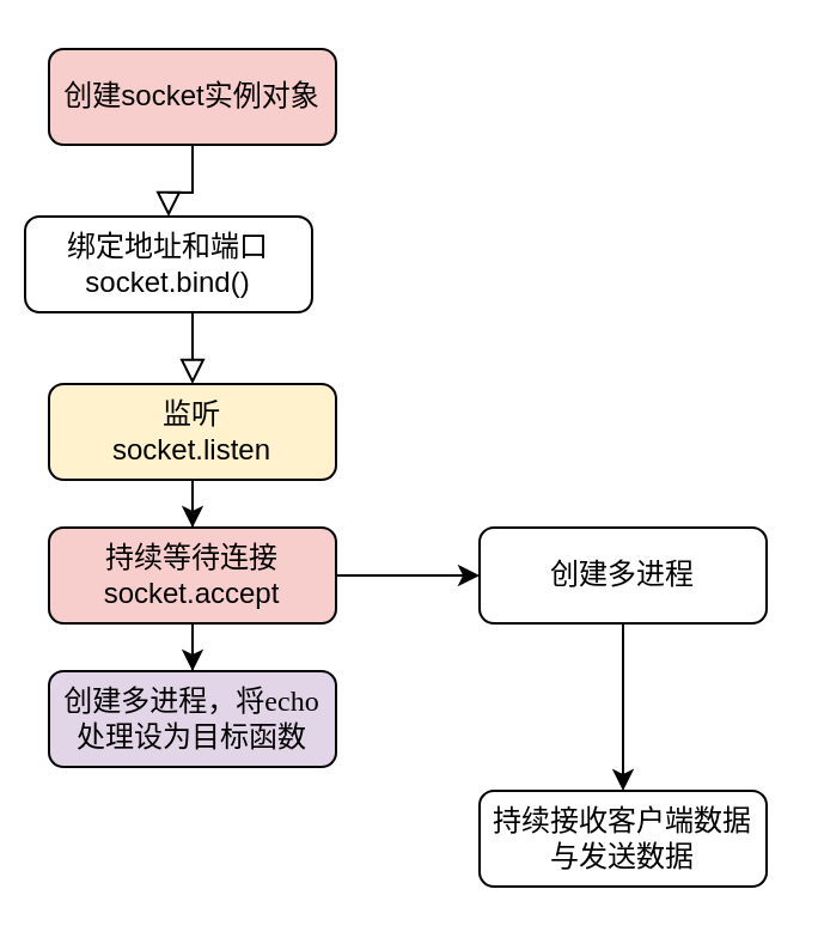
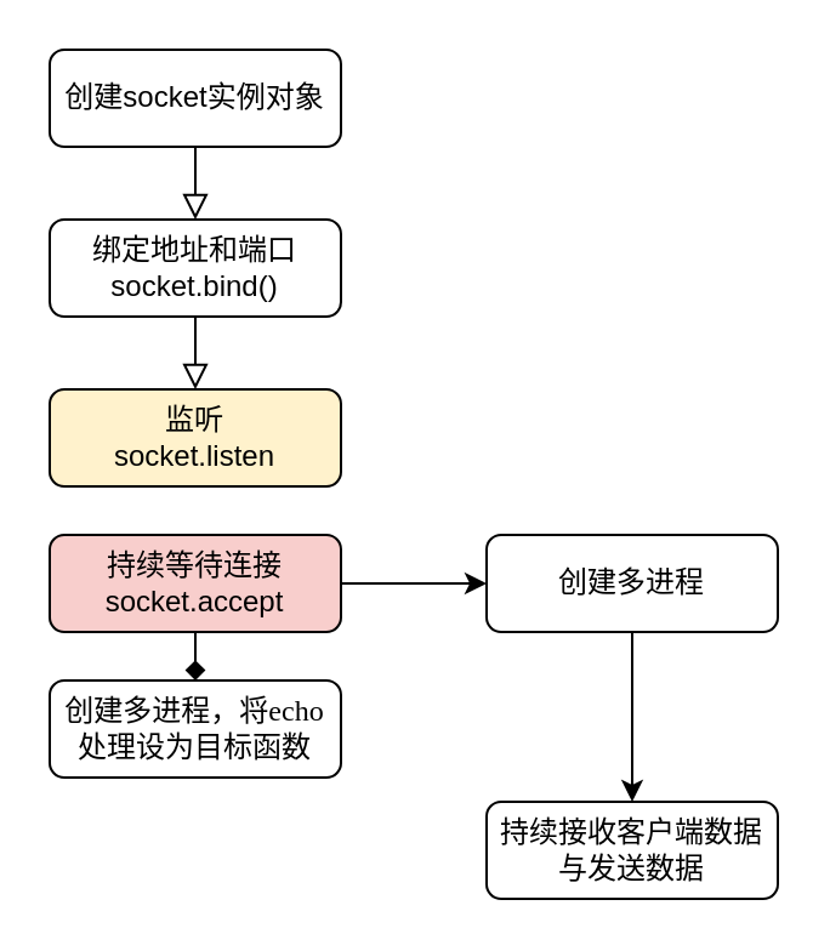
- <mxCell id="3" value="创建socket实例对象" style="rounded=1;whiteSpace=wrap;html=1;fontSize=12;glass=0;strokeWidth=1;shadow=0;fillColor=#f8cecc;" parent="1" vertex="1"><mxGeometry x="20" y="20" width="120" height="40" as="geometry" /></mxCell>
+ <mxCell id="3" value="创建socket实例对象" style="rounded=1;whiteSpace=wrap;html=1;fontSize=12;glass=0;strokeWidth=1;shadow=0;" parent="1" vertex="1"><mxGeometry x="20" y="20" width="120" height="40" as="geometry" /></mxCell>
- <mxCell id="4" value="绑定地址和端口&lt;br&gt;socket.bind()" style="rounded=1;whiteSpace=wrap;html=1;fontSize=12;glass=0;strokeWidth=1;shadow=0;" vertex="1" parent="1"><mxGeometry x="10" y="90" width="120" height="40" as="geometry" /></mxCell>
+ <mxCell id="4" value="绑定地址和端口&lt;br&gt;socket.bind()" style="rounded=1;whiteSpace=wrap;html=1;fontSize=12;glass=0;strokeWidth=1;shadow=0;" vertex="1" parent="1"><mxGeometry x="20" y="90" width="120" height="40" as="geometry" /></mxCell>
- <mxCell id="5" style="edgeStyle=orthogonalEdgeStyle;rounded=0;orthogonalLoop=1;jettySize=auto;html=1;exitX=0.5;exitY=1;exitDx=0;exitDy=0;fontFamily=Verdana;" edge="1" parent="1" source="6" target="10"><mxGeometry relative="1" as="geometry" /></mxCell>
- <mxCell id="9" value="" style="edgeStyle=orthogonalEdgeStyle;rounded=0;orthogonalLoop=1;jettySize=auto;html=1;fontFamily=Verdana;" edge="1" parent="1" source="10" target="14"><mxGeometry relative="1" as="geometry" /></mxCell>
+ <mxCell id="9" value="" style="edgeStyle=orthogonalEdgeStyle;rounded=0;orthogonalLoop=1;jettySize=auto;html=1;fontFamily=Verdana;endArrow=diamond;" edge="1" parent="1" source="10" target="14"><mxGeometry relative="1" as="geometry" /></mxCell>
- <mxCell id="14" value="创建多进程，将echo处理设为目标函数" style="rounded=1;whiteSpace=wrap;html=1;fontFamily=Verdana;fillColor=#e1d5e7;" vertex="1" parent="1"><mxGeometry x="20" y="280" width="120" height="40" as="geometry" /></mxCell>
+ <mxCell id="14" value="创建多进程，将echo处理设为目标函数" style="rounded=1;whiteSpace=wrap;html=1;fontFamily=Verdana;" vertex="1" parent="1"><mxGeometry x="20" y="280" width="120" height="40" as="geometry" /></mxCell>
